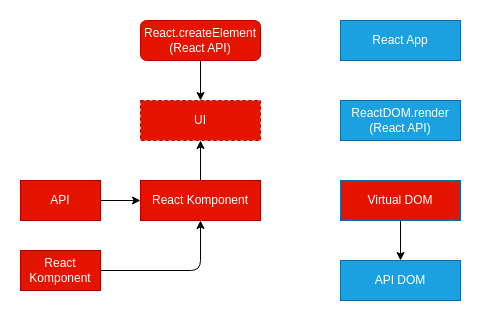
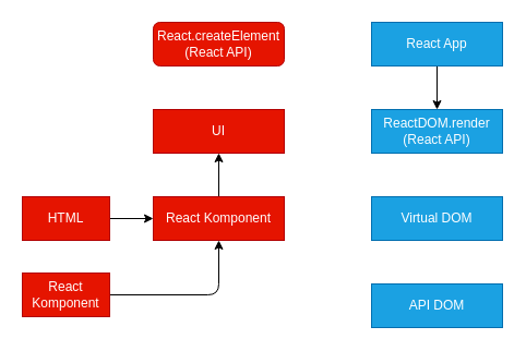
- <mxCell id="9" style="edgeStyle=none;html=1;entryX=0.5;entryY=0;entryDx=0;entryDy=0;" edge="1" parent="1" source="10" target="8"><mxGeometry relative="1" as="geometry" /></mxCell>
+ <mxCell id="11" style="edgeStyle=none;html=1;entryX=0.5;entryY=0;entryDx=0;entryDy=0;" edge="1" parent="1" source="12" target="13"><mxGeometry relative="1" as="geometry" /></mxCell>
- <mxCell id="8" value="UI" style="rounded=0;whiteSpace=wrap;html=1;fillColor=#e51400;strokeColor=#B20000;fontColor=#ffffff;dashed=1;" vertex="1" parent="1"><mxGeometry x="140" y="100" width="120" height="40" as="geometry" /></mxCell>
+ <mxCell id="8" value="UI" style="rounded=0;whiteSpace=wrap;html=1;fillColor=#e51400;strokeColor=#B20000;fontColor=#ffffff;" vertex="1" parent="1"><mxGeometry x="140" y="100" width="120" height="40" as="geometry" /></mxCell>
- <mxCell id="3" value="API" style="rounded=0;whiteSpace=wrap;html=1;fillColor=#e51400;strokeColor=#B20000;fontColor=#ffffff;" vertex="1" parent="1"><mxGeometry x="20" y="180" width="80" height="40" as="geometry" /></mxCell>
+ <mxCell id="3" value="HTML" style="rounded=0;whiteSpace=wrap;html=1;fillColor=#e51400;strokeColor=#B20000;fontColor=#ffffff;" vertex="1" parent="1"><mxGeometry x="20" y="180" width="80" height="40" as="geometry" /></mxCell>
- <mxCell id="15" value="Virtual DOM" style="rounded=0;whiteSpace=wrap;html=1;fillColor=#e51400;fontColor=#ffffff;strokeColor=#006EAF;" vertex="1" parent="1"><mxGeometry x="340" y="180" width="120" height="40" as="geometry" /></mxCell>
+ <mxCell id="15" value="Virtual DOM" style="rounded=0;whiteSpace=wrap;html=1;fillColor=#1ba1e2;fontColor=#ffffff;strokeColor=#006EAF;" vertex="1" parent="1"><mxGeometry x="340" y="180" width="120" height="40" as="geometry" /></mxCell>
- <mxCell id="14" style="edgeStyle=none;html=1;entryX=0.5;entryY=0;entryDx=0;entryDy=0;" edge="1" parent="1" source="15" target="16"><mxGeometry relative="1" as="geometry" /></mxCell>
